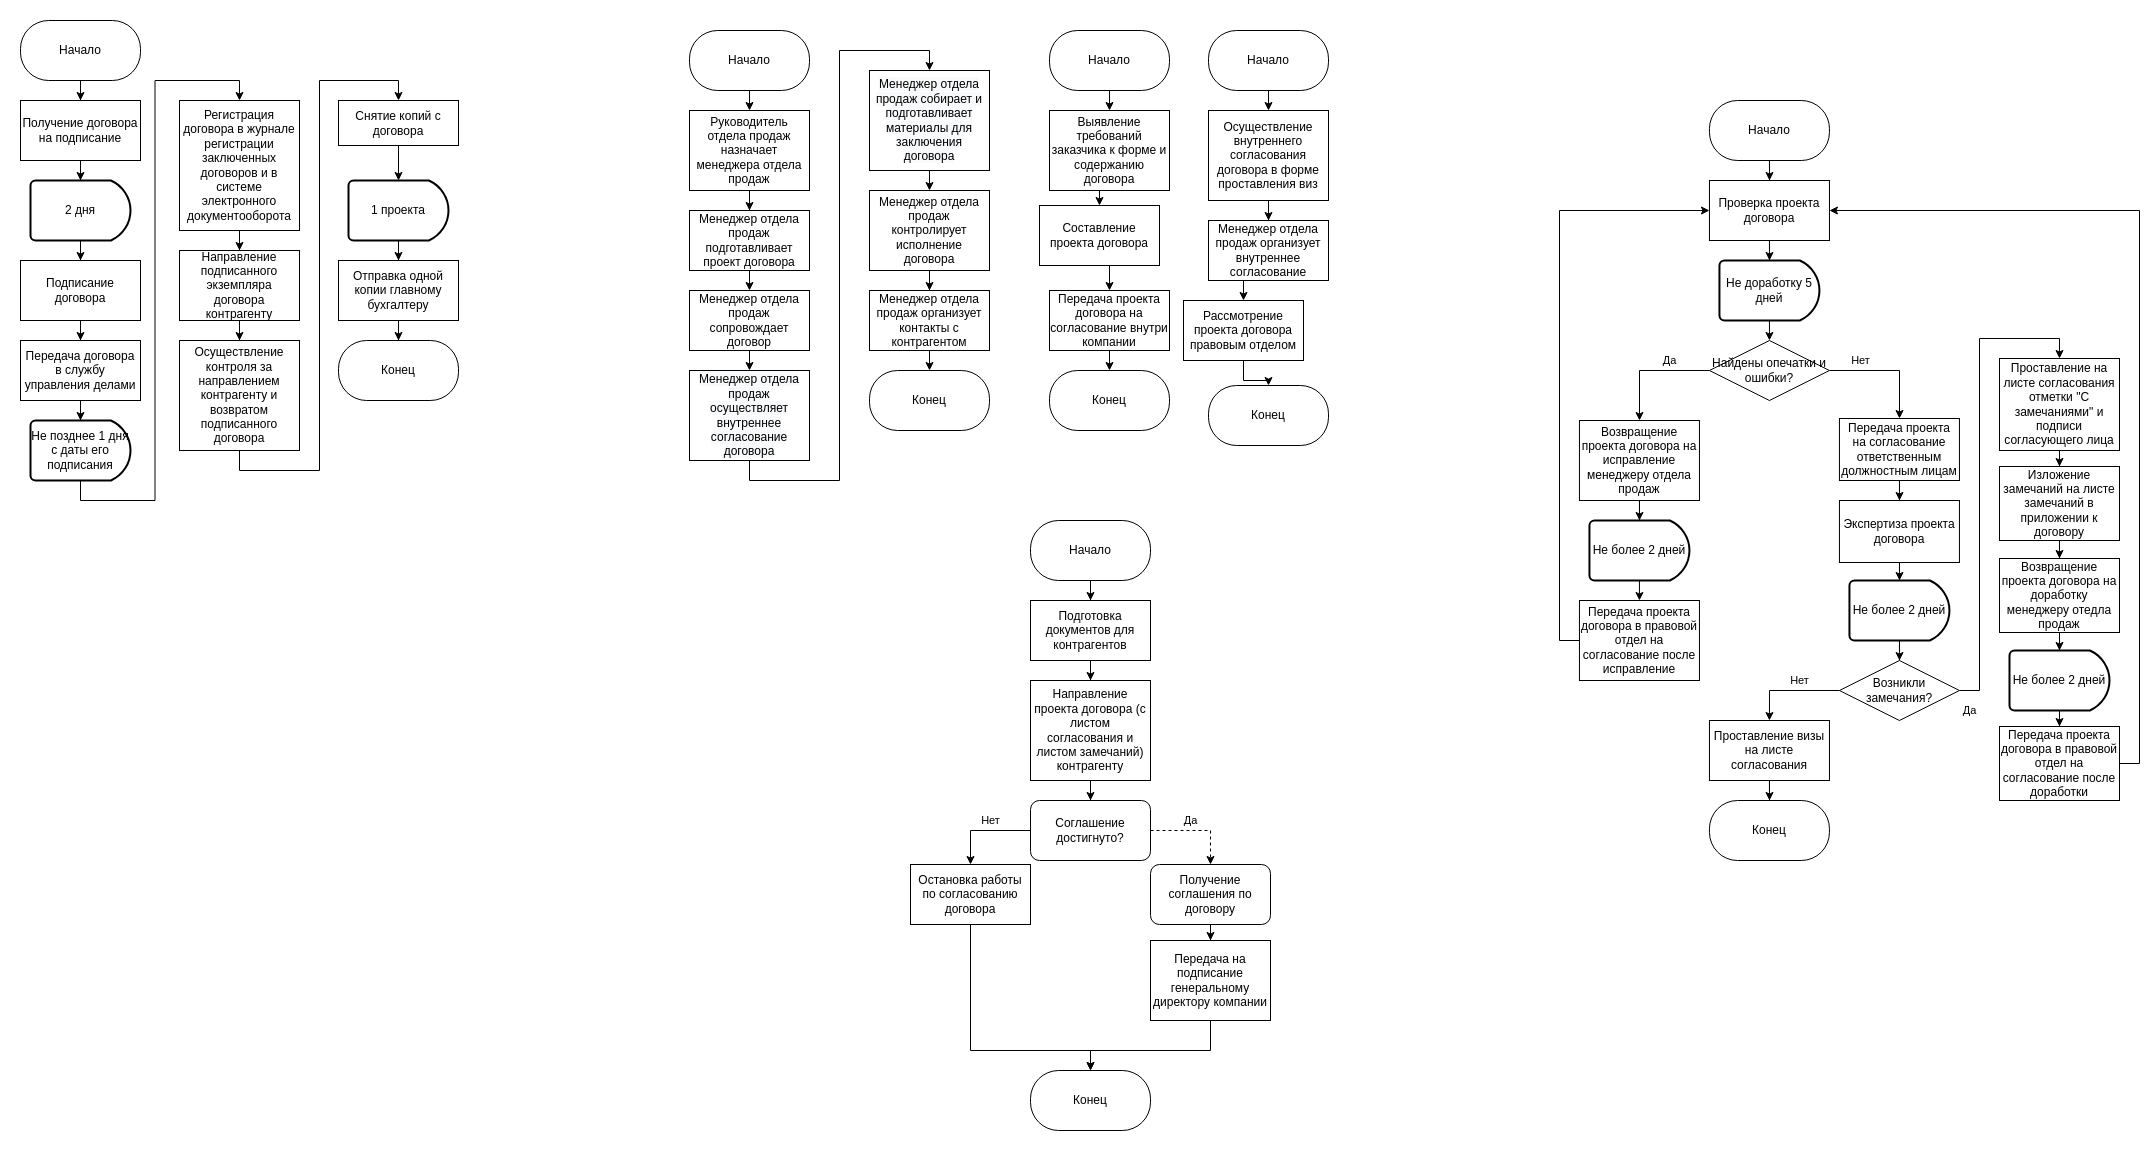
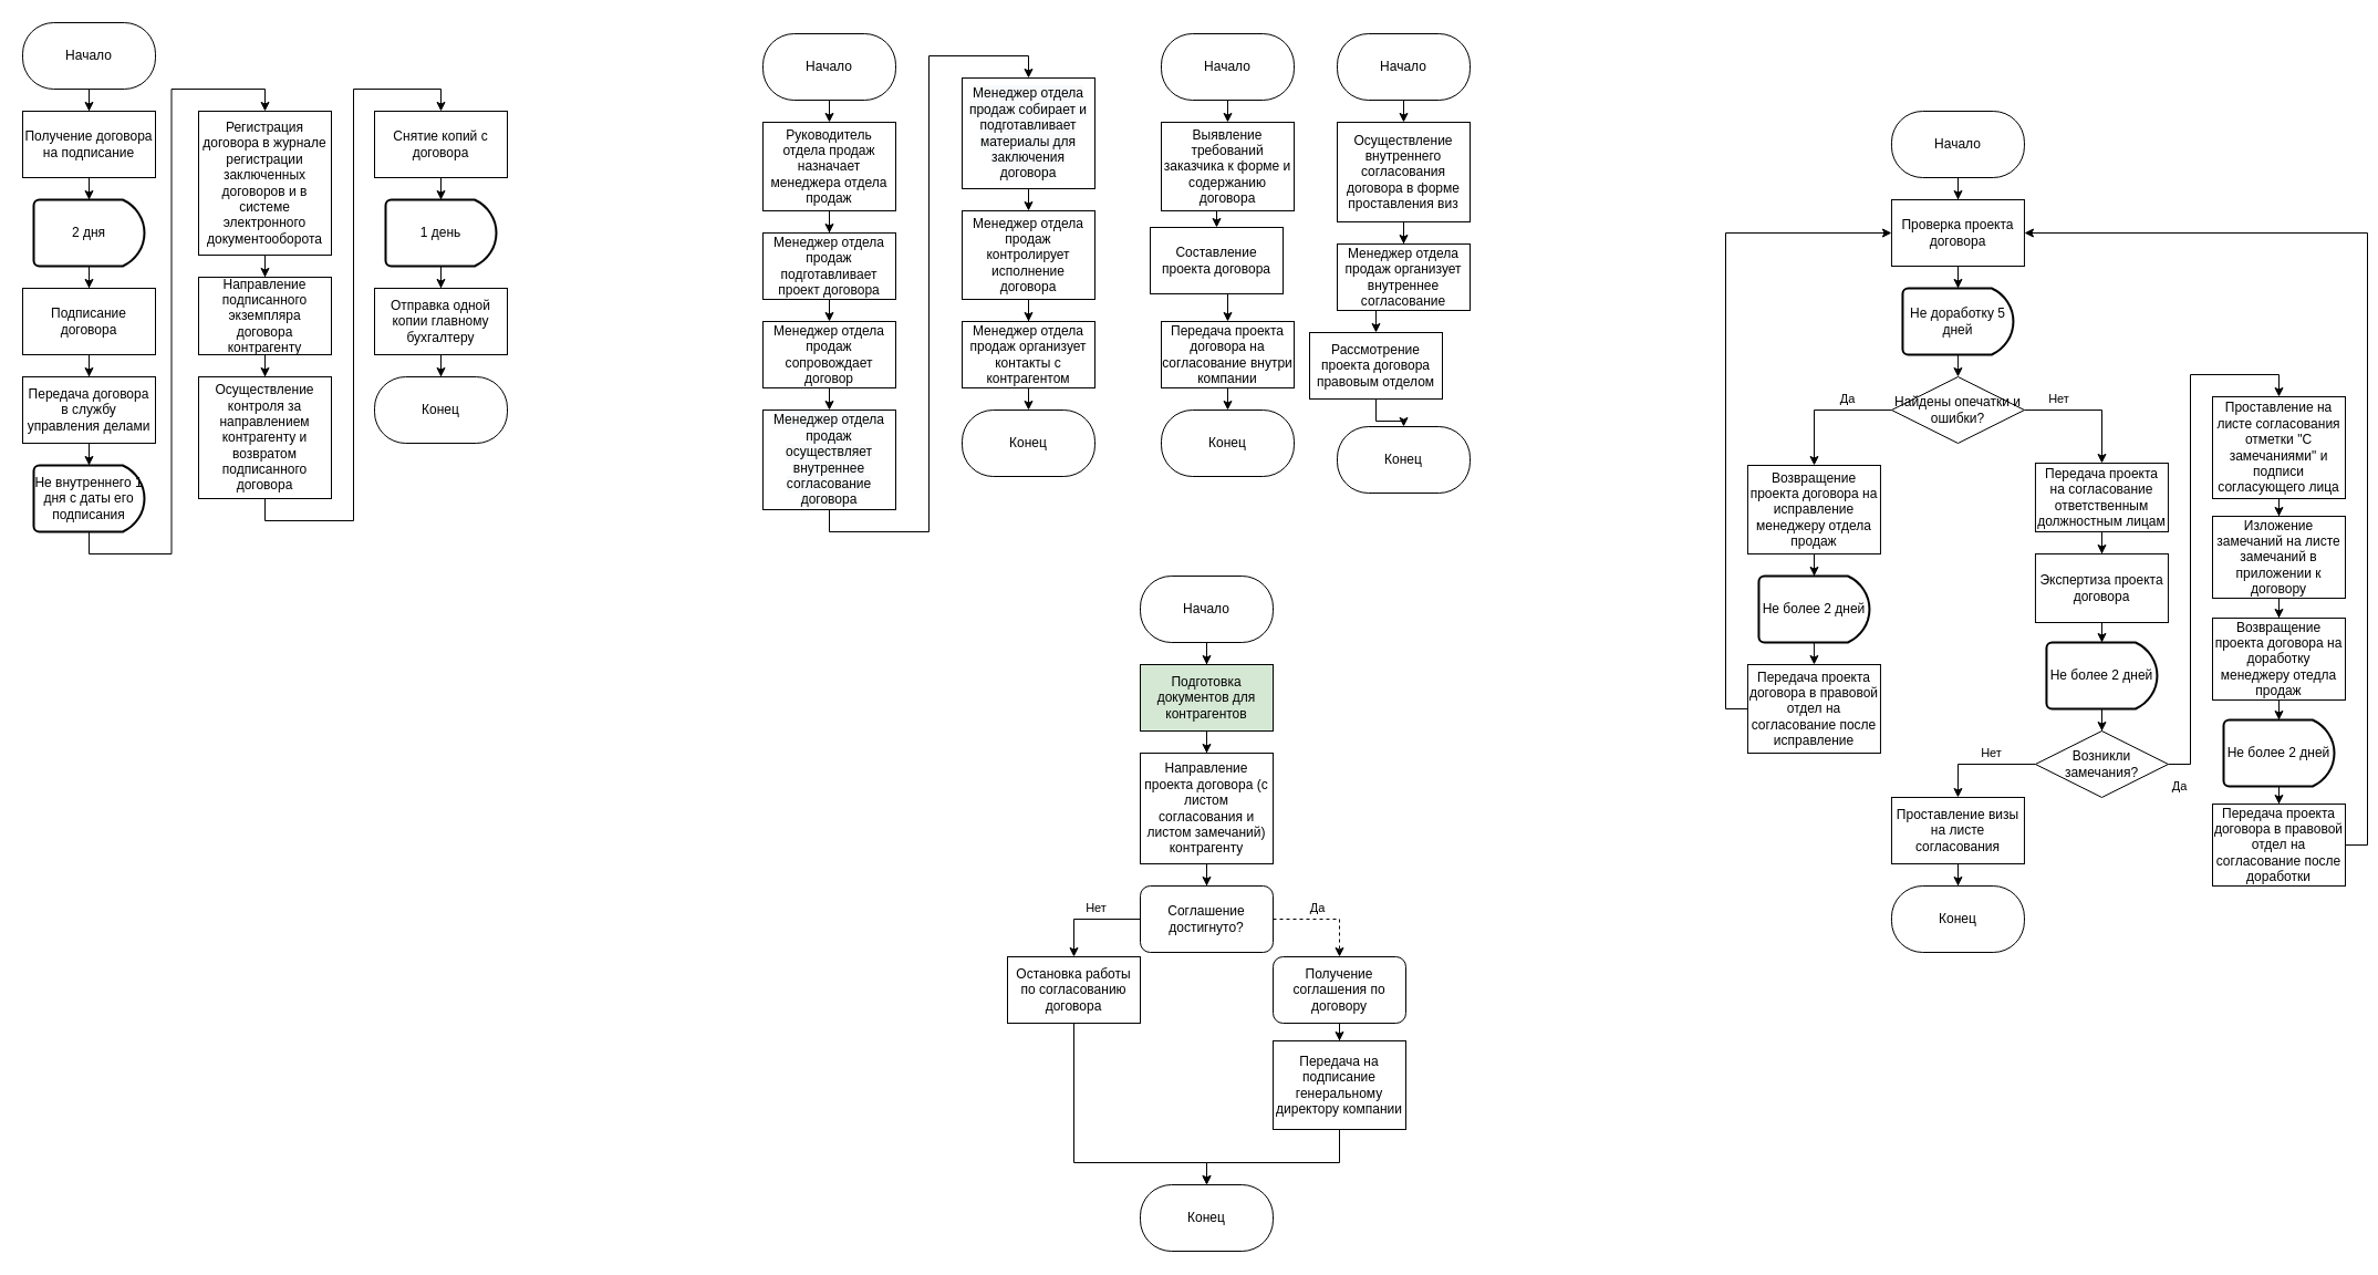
- <mxCell id="109" value="Снятие копий с договора" style="rounded=0;whiteSpace=wrap;html=1;" vertex="1" parent="1"><mxGeometry x="338" y="100" width="120" height="45" as="geometry" /></mxCell>
+ <mxCell id="109" value="Снятие копий с договора" style="rounded=0;whiteSpace=wrap;html=1;" vertex="1" parent="1"><mxGeometry x="338" y="100" width="120" height="60" as="geometry" /></mxCell>
- <mxCell id="111" value="1 проекта" style="strokeWidth=2;html=1;shape=mxgraph.flowchart.delay;whiteSpace=wrap;" vertex="1" parent="1"><mxGeometry x="348" y="180" width="100" height="60" as="geometry" /></mxCell>
+ <mxCell id="111" value="1 день" style="strokeWidth=2;html=1;shape=mxgraph.flowchart.delay;whiteSpace=wrap;" vertex="1" parent="1"><mxGeometry x="348" y="180" width="100" height="60" as="geometry" /></mxCell>
- <mxCell id="101" value="Не позднее 1 дня с даты его подписания" style="strokeWidth=2;html=1;shape=mxgraph.flowchart.delay;whiteSpace=wrap;" vertex="1" parent="1"><mxGeometry x="30" y="420" width="100" height="60" as="geometry" /></mxCell>
+ <mxCell id="101" value="Не внутреннего 1 дня с даты его подписания" style="strokeWidth=2;html=1;shape=mxgraph.flowchart.delay;whiteSpace=wrap;" vertex="1" parent="1"><mxGeometry x="30" y="420" width="100" height="60" as="geometry" /></mxCell>
- <mxCell id="77" value="Подготовка документов для контрагентов" style="rounded=0;whiteSpace=wrap;html=1;" vertex="1" parent="1"><mxGeometry x="1030" y="600" width="120" height="60" as="geometry" /></mxCell>
+ <mxCell id="77" value="Подготовка документов для контрагентов" style="rounded=0;whiteSpace=wrap;html=1;fillColor=#d5e8d4;" vertex="1" parent="1"><mxGeometry x="1030" y="600" width="120" height="60" as="geometry" /></mxCell>
